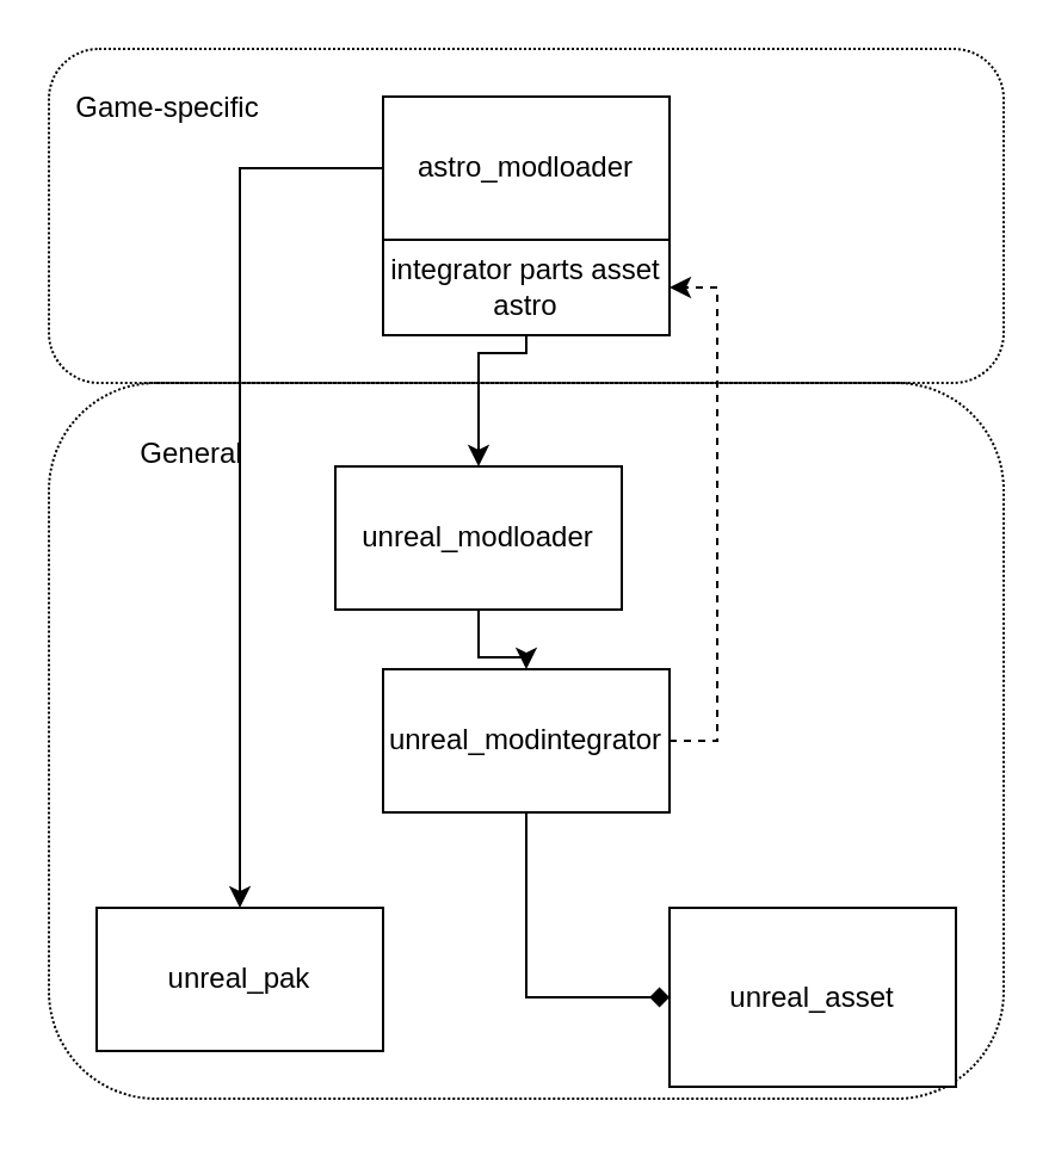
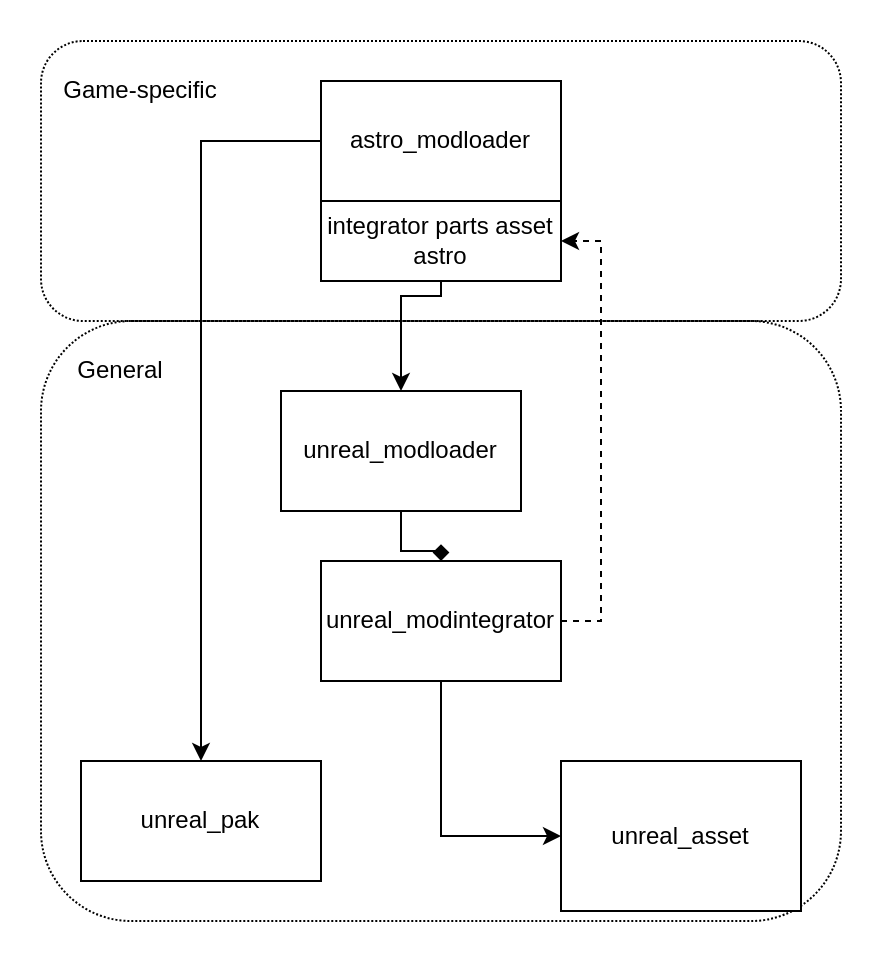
- <mxCell id="16" value="General" style="text;html=1;strokeColor=none;fillColor=none;align=center;verticalAlign=middle;whiteSpace=wrap;rounded=0;dashed=1;dashPattern=1 1;" vertex="1" parent="1"><mxGeometry x="50" y="175" width="60" height="30" as="geometry" /></mxCell>
+ <mxCell id="16" value="General" style="text;html=1;strokeColor=none;fillColor=none;align=center;verticalAlign=middle;whiteSpace=wrap;rounded=0;dashed=1;dashPattern=1 1;" vertex="1" parent="1"><mxGeometry x="30" y="170" width="60" height="30" as="geometry" /></mxCell>
- <mxCell id="12" style="edgeStyle=orthogonalEdgeStyle;rounded=0;orthogonalLoop=1;jettySize=auto;html=1;entryX=0.5;entryY=0;entryDx=0;entryDy=0;" parent="1" source="13" target="11" edge="1"><mxGeometry relative="1" as="geometry" /></mxCell>
+ <mxCell id="12" style="edgeStyle=orthogonalEdgeStyle;rounded=0;orthogonalLoop=1;jettySize=auto;html=1;entryX=0.5;entryY=0;entryDx=0;entryDy=0;endArrow=diamond;" parent="1" source="13" target="11" edge="1"><mxGeometry relative="1" as="geometry" /></mxCell>
- <mxCell id="9" style="edgeStyle=orthogonalEdgeStyle;rounded=0;orthogonalLoop=1;jettySize=auto;html=1;entryX=0;entryY=0.5;entryDx=0;entryDy=0;endArrow=diamond;" parent="1" source="11" target="8" edge="1"><mxGeometry relative="1" as="geometry" /></mxCell>
+ <mxCell id="9" style="edgeStyle=orthogonalEdgeStyle;rounded=0;orthogonalLoop=1;jettySize=auto;html=1;entryX=0;entryY=0.5;entryDx=0;entryDy=0;" parent="1" source="11" target="8" edge="1"><mxGeometry relative="1" as="geometry" /></mxCell>
